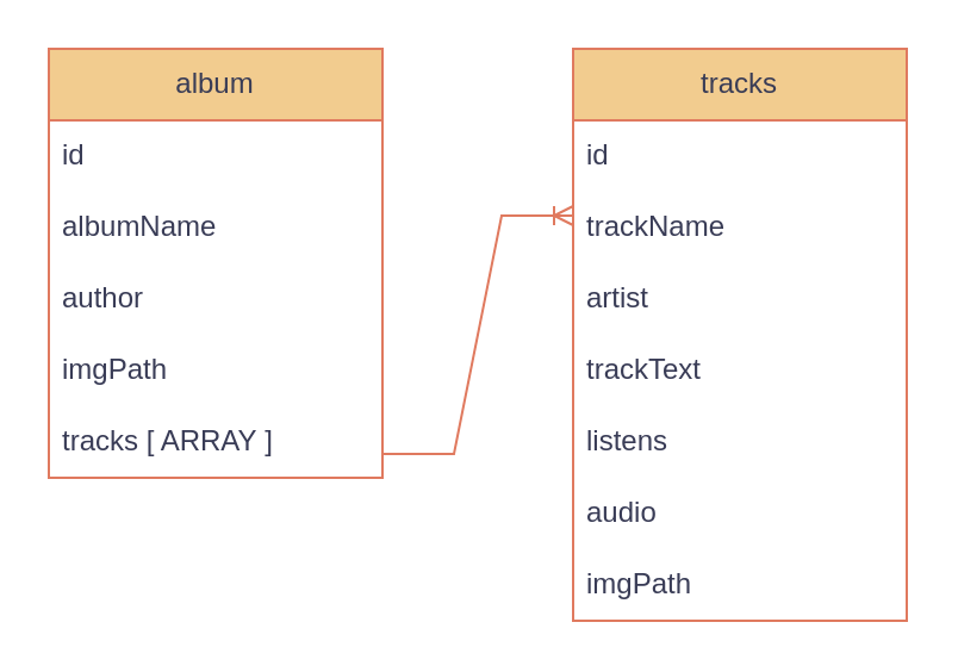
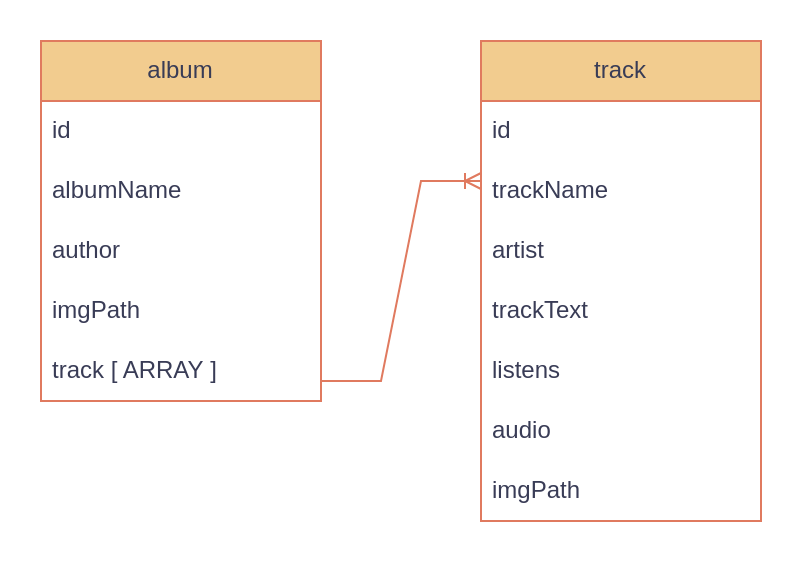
- <mxCell id="2" value="tracks" style="swimlane;fontStyle=0;childLayout=stackLayout;horizontal=1;startSize=30;horizontalStack=0;resizeParent=1;resizeParentMax=0;resizeLast=0;collapsible=1;marginBottom=0;whiteSpace=wrap;html=1;strokeColor=#E07A5F;fontColor=#393C56;fillColor=#F2CC8F;" vertex="1" parent="1"><mxGeometry x="240" y="20" width="140" height="240" as="geometry"><mxRectangle x="40" y="40" width="70" height="30" as="alternateBounds" /></mxGeometry></mxCell>
+ <mxCell id="2" value="track" style="swimlane;fontStyle=0;childLayout=stackLayout;horizontal=1;startSize=30;horizontalStack=0;resizeParent=1;resizeParentMax=0;resizeLast=0;collapsible=1;marginBottom=0;whiteSpace=wrap;html=1;strokeColor=#E07A5F;fontColor=#393C56;fillColor=#F2CC8F;" vertex="1" parent="1"><mxGeometry x="240" y="20" width="140" height="240" as="geometry"><mxRectangle x="40" y="40" width="70" height="30" as="alternateBounds" /></mxGeometry></mxCell>
- <mxCell id="15" value="tracks [ ARRAY&amp;nbsp;]" style="text;strokeColor=none;fillColor=none;align=left;verticalAlign=middle;spacingLeft=4;spacingRight=4;overflow=hidden;points=[[0,0.5],[1,0.5]];portConstraint=eastwest;rotatable=0;whiteSpace=wrap;html=1;fontColor=#393C56;" vertex="1" parent="10"><mxGeometry y="150" width="140" height="30" as="geometry" /></mxCell>
+ <mxCell id="15" value="track [ ARRAY&amp;nbsp;]" style="text;strokeColor=none;fillColor=none;align=left;verticalAlign=middle;spacingLeft=4;spacingRight=4;overflow=hidden;points=[[0,0.5],[1,0.5]];portConstraint=eastwest;rotatable=0;whiteSpace=wrap;html=1;fontColor=#393C56;" vertex="1" parent="10"><mxGeometry y="150" width="140" height="30" as="geometry" /></mxCell>
